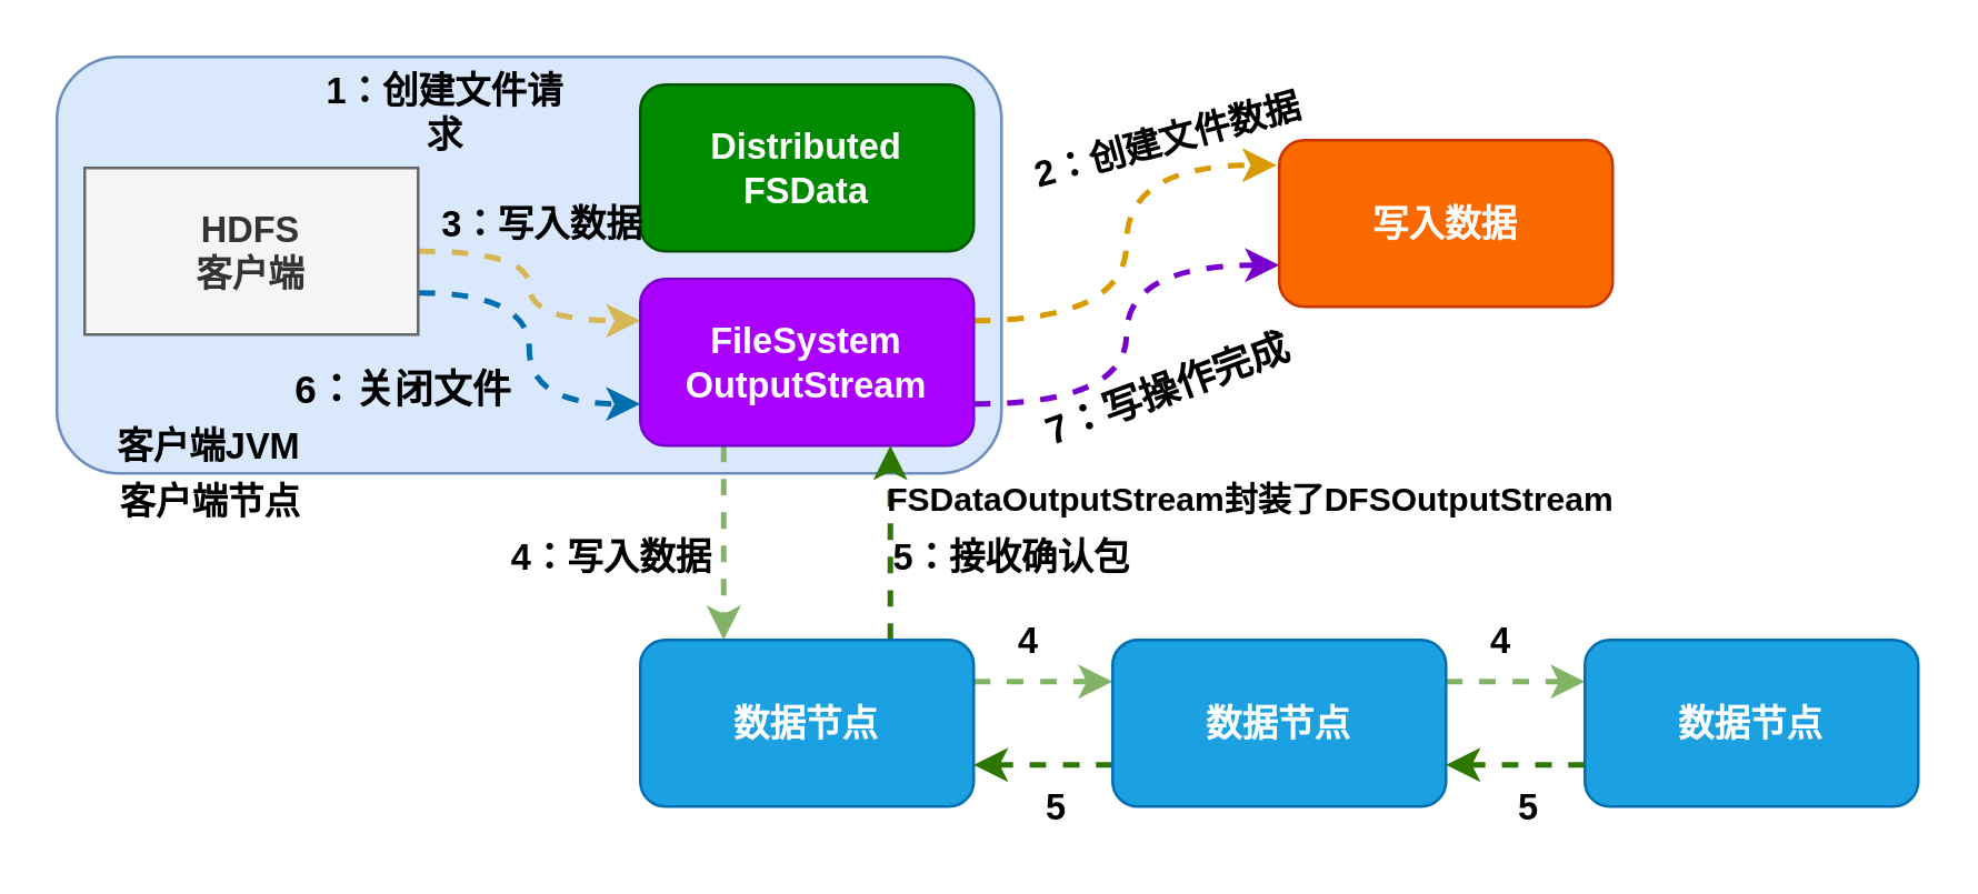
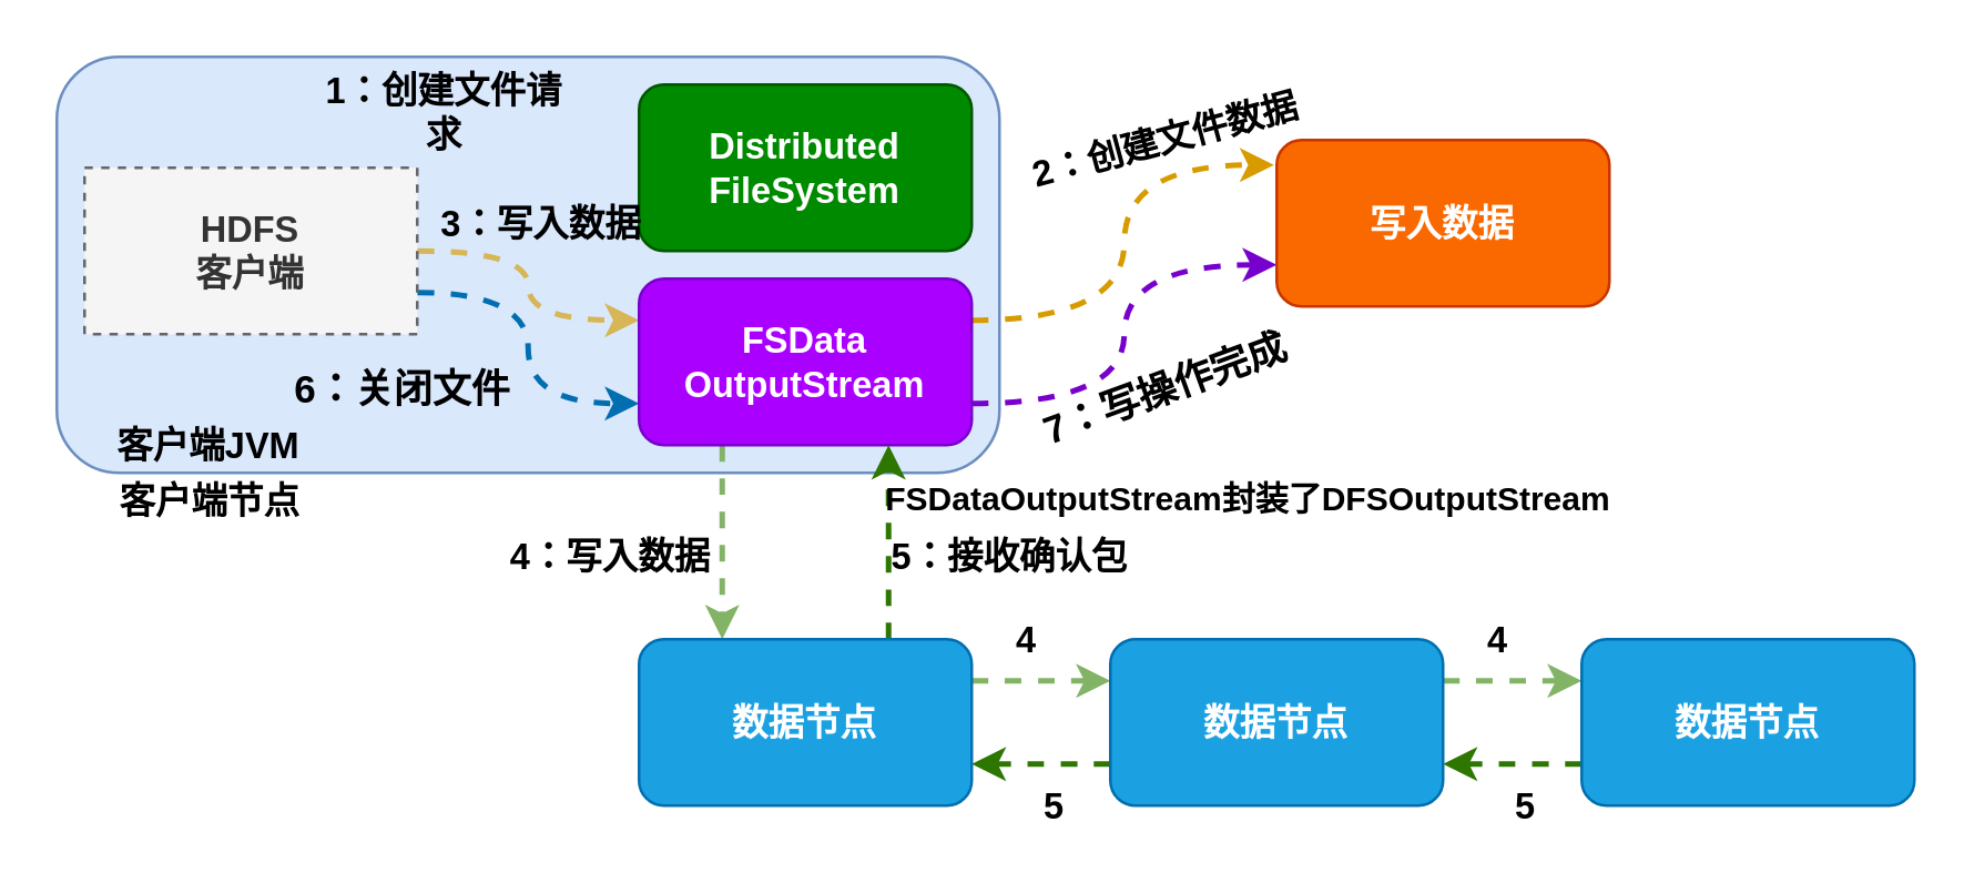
- <mxCell id="6" value="&lt;div style=&quot;font-size: 13px;&quot;&gt;Distributed&lt;/div&gt;&lt;div style=&quot;font-size: 13px;&quot;&gt;FSData&lt;br style=&quot;font-size: 13px;&quot;&gt;&lt;/div&gt;" style="rounded=1;whiteSpace=wrap;html=1;fillColor=#008a00;strokeColor=#005700;fontColor=#ffffff;fontSize=13;fontStyle=1" parent="1" vertex="1"><mxGeometry x="230" y="30" width="120" height="60" as="geometry" /></mxCell>
+ <mxCell id="6" value="&lt;div style=&quot;font-size: 13px;&quot;&gt;Distributed&lt;/div&gt;&lt;div style=&quot;font-size: 13px;&quot;&gt;FileSystem&lt;br style=&quot;font-size: 13px;&quot;&gt;&lt;/div&gt;" style="rounded=1;whiteSpace=wrap;html=1;fillColor=#008a00;strokeColor=#005700;fontColor=#ffffff;fontSize=13;fontStyle=1" parent="1" vertex="1"><mxGeometry x="230" y="30" width="120" height="60" as="geometry" /></mxCell>
- <mxCell id="5" value="&lt;div style=&quot;font-size: 13px;&quot;&gt;HDFS&lt;/div&gt;&lt;div style=&quot;font-size: 13px;&quot;&gt;客户端&lt;br style=&quot;font-size: 13px;&quot;&gt;&lt;/div&gt;" style="rounded=0;whiteSpace=wrap;html=1;fillColor=#f5f5f5;strokeColor=#666666;fontColor=#333333;fontSize=13;fontStyle=1" parent="1" vertex="1"><mxGeometry x="30" y="60" width="120" height="60" as="geometry" /></mxCell>
+ <mxCell id="5" value="&lt;div style=&quot;font-size: 13px;&quot;&gt;HDFS&lt;/div&gt;&lt;div style=&quot;font-size: 13px;&quot;&gt;客户端&lt;br style=&quot;font-size: 13px;&quot;&gt;&lt;/div&gt;" style="rounded=0;whiteSpace=wrap;html=1;fillColor=#f5f5f5;strokeColor=#666666;fontColor=#333333;fontSize=13;fontStyle=1;dashed=1;" parent="1" vertex="1"><mxGeometry x="30" y="60" width="120" height="60" as="geometry" /></mxCell>
- <mxCell id="10" value="&lt;div style=&quot;font-size: 13px;&quot;&gt;FileSystem&lt;/div&gt;&lt;div style=&quot;font-size: 13px;&quot;&gt;OutputStream&lt;br style=&quot;font-size: 13px;&quot;&gt;&lt;/div&gt;" style="rounded=1;whiteSpace=wrap;html=1;fillColor=#aa00ff;strokeColor=#7700CC;fontColor=#ffffff;fontSize=13;fontStyle=1" parent="1" vertex="1"><mxGeometry x="230" y="100" width="120" height="60" as="geometry" /></mxCell>
+ <mxCell id="10" value="&lt;div style=&quot;font-size: 13px;&quot;&gt;FSData&lt;/div&gt;&lt;div style=&quot;font-size: 13px;&quot;&gt;OutputStream&lt;br style=&quot;font-size: 13px;&quot;&gt;&lt;/div&gt;" style="rounded=1;whiteSpace=wrap;html=1;fillColor=#aa00ff;strokeColor=#7700CC;fontColor=#ffffff;fontSize=13;fontStyle=1" parent="1" vertex="1"><mxGeometry x="230" y="100" width="120" height="60" as="geometry" /></mxCell>
